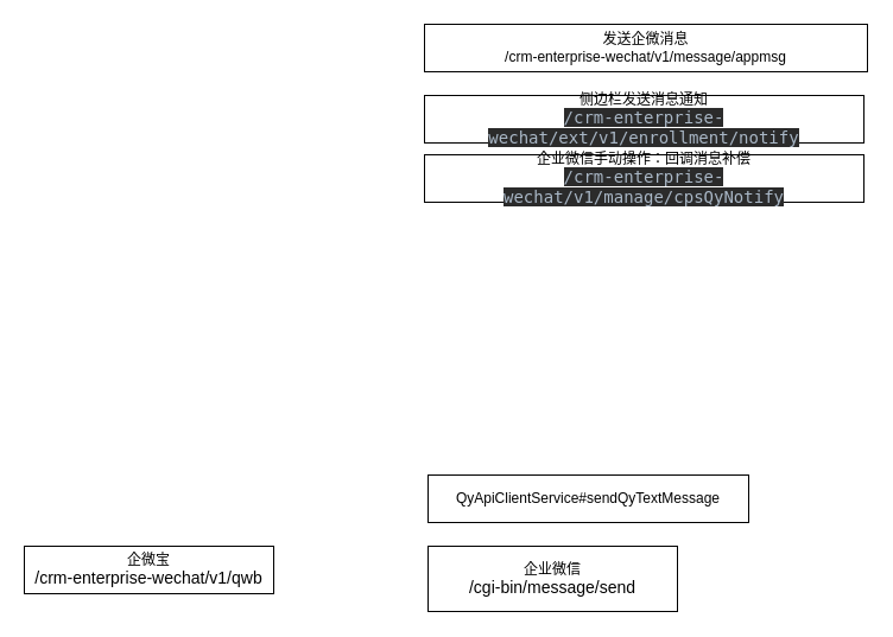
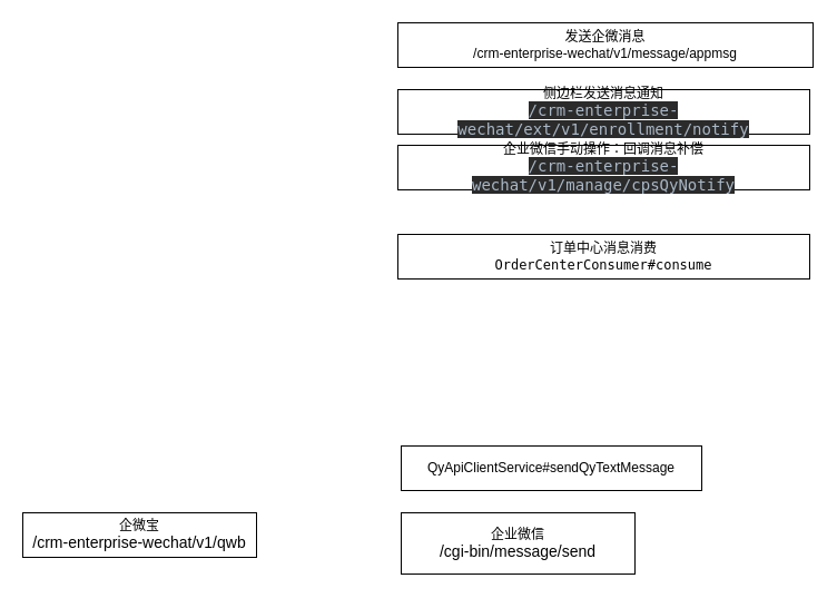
+ <mxCell id="7" value="&lt;font style=&quot;&quot;&gt;订单中心消息消费&lt;br&gt;&lt;font face=&quot;JetBrains Mono, monospace&quot;&gt;OrderCenterConsumer#consume&lt;/font&gt;&lt;br&gt;&lt;/font&gt;" style="rounded=0;whiteSpace=wrap;html=1;" vertex="1" parent="1"><mxGeometry x="357" y="210" width="370" height="40" as="geometry" /></mxCell>
